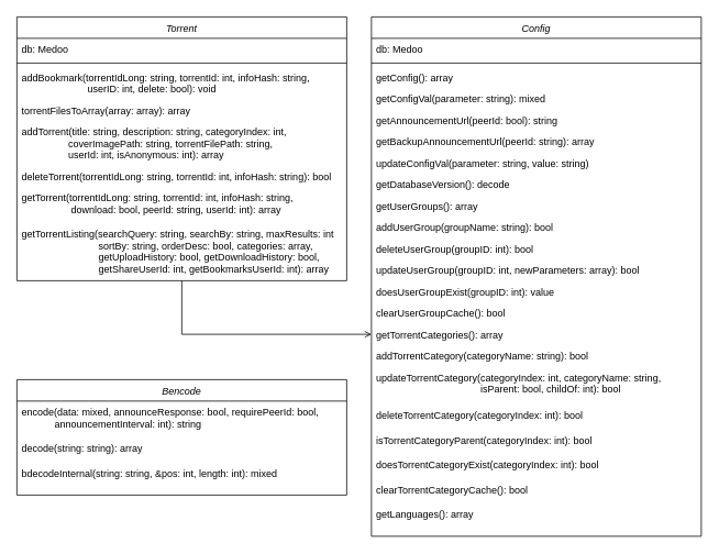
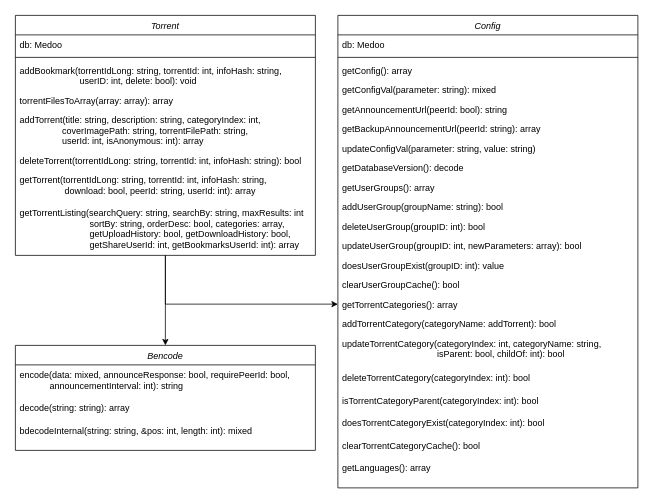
- <mxCell id="2" style="edgeStyle=orthogonalEdgeStyle;rounded=0;orthogonalLoop=1;jettySize=auto;html=1;exitX=0.5;exitY=1;exitDx=0;exitDy=0;entryX=0;entryY=0.5;entryDx=0;entryDy=0;endArrow=open;" edge="1" parent="1" source="4" target="28"><mxGeometry relative="1" as="geometry" /></mxCell>
+ <mxCell id="2" style="edgeStyle=orthogonalEdgeStyle;rounded=0;orthogonalLoop=1;jettySize=auto;html=1;exitX=0.5;exitY=1;exitDx=0;exitDy=0;entryX=0;entryY=0.5;entryDx=0;entryDy=0;" edge="1" parent="1" source="4" target="28"><mxGeometry relative="1" as="geometry" /></mxCell>
+ <mxCell id="3" style="edgeStyle=orthogonalEdgeStyle;rounded=0;orthogonalLoop=1;jettySize=auto;html=1;exitX=0.5;exitY=1;exitDx=0;exitDy=0;entryX=0.5;entryY=0;entryDx=0;entryDy=0;" edge="1" parent="1" source="4" target="36"><mxGeometry relative="1" as="geometry" /></mxCell>
- <mxCell id="29" value="addTorrentCategory(categoryName: string): bool" style="text;align=left;verticalAlign=top;spacingLeft=4;spacingRight=4;overflow=hidden;rotatable=0;points=[[0,0.5],[1,0.5]];portConstraint=eastwest;" vertex="1" parent="13"><mxGeometry y="398" width="400" height="26" as="geometry" /></mxCell>
+ <mxCell id="29" value="addTorrentCategory(categoryName: addTorrent): bool" style="text;align=left;verticalAlign=top;spacingLeft=4;spacingRight=4;overflow=hidden;rotatable=0;points=[[0,0.5],[1,0.5]];portConstraint=eastwest;" vertex="1" parent="13"><mxGeometry y="398" width="400" height="26" as="geometry" /></mxCell>
